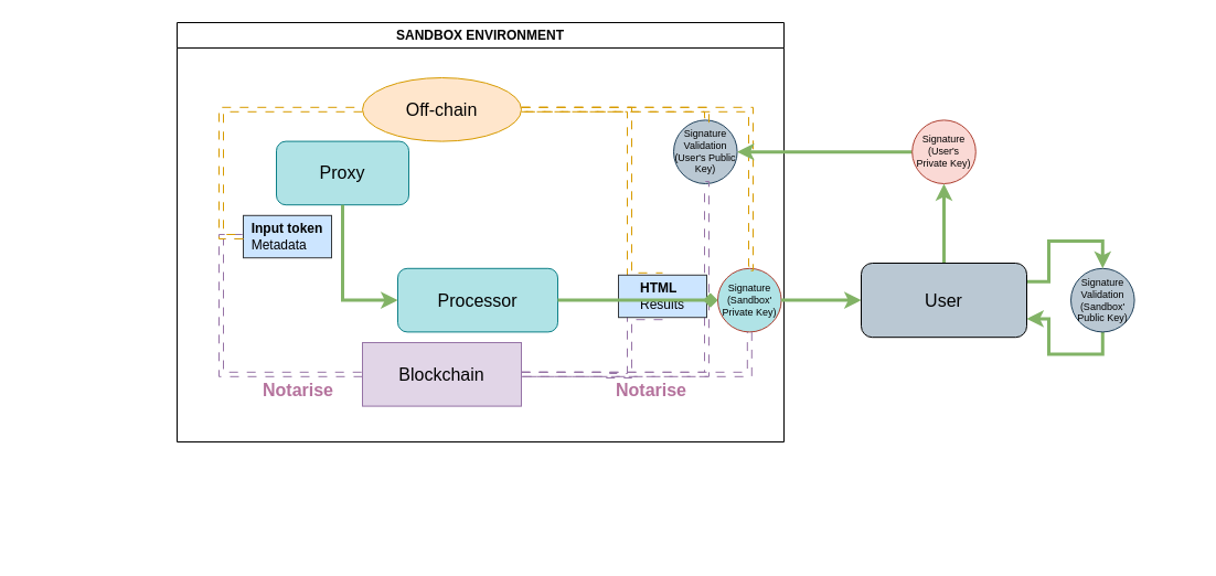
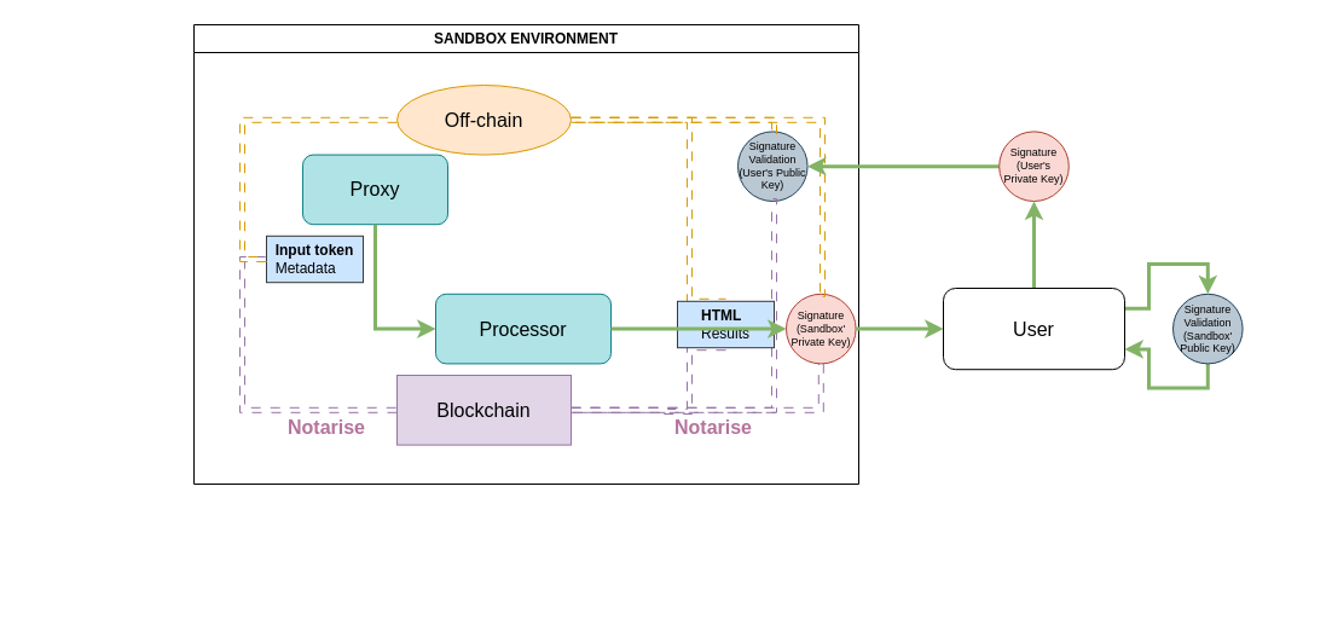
- <mxCell id="25" style="edgeStyle=orthogonalEdgeStyle;rounded=0;orthogonalLoop=1;jettySize=auto;html=1;entryX=0;entryY=0.5;entryDx=0;entryDy=0;fillColor=#d5e8d4;strokeColor=#82b366;strokeWidth=3;endArrow=diamond;" edge="1" parent="7" source="10" target="8"><mxGeometry relative="1" as="geometry" /></mxCell>
+ <mxCell id="25" style="edgeStyle=orthogonalEdgeStyle;rounded=0;orthogonalLoop=1;jettySize=auto;html=1;entryX=0;entryY=0.5;entryDx=0;entryDy=0;fillColor=#d5e8d4;strokeColor=#82b366;strokeWidth=3;" edge="1" parent="7" source="10" target="8"><mxGeometry relative="1" as="geometry" /></mxCell>
- <mxCell id="8" value="Signature&lt;br style=&quot;font-size: 9px;&quot;&gt;(Sandbox' Private Key)" style="ellipse;whiteSpace=wrap;html=1;aspect=fixed;fillColor=#b0e3e6;strokeColor=#ae4132;fontSize=9;" vertex="1" parent="7"><mxGeometry x="450" y="172.8" width="57.6" height="57.6" as="geometry" /></mxCell>
+ <mxCell id="8" value="Signature&lt;br style=&quot;font-size: 9px;&quot;&gt;(Sandbox' Private Key)" style="ellipse;whiteSpace=wrap;html=1;aspect=fixed;fillColor=#fad9d5;strokeColor=#ae4132;fontSize=9;" vertex="1" parent="7"><mxGeometry x="450" y="172.8" width="57.6" height="57.6" as="geometry" /></mxCell>
- <mxCell id="32" value="User" style="rounded=1;whiteSpace=wrap;html=1;fontSize=16;fillColor=#bac8d3;" vertex="1" parent="2"><mxGeometry x="760" y="218.0" width="150" height="67.2" as="geometry" /></mxCell>
+ <mxCell id="32" value="User" style="rounded=1;whiteSpace=wrap;html=1;fontSize=16;" vertex="1" parent="2"><mxGeometry x="760" y="218.0" width="150" height="67.2" as="geometry" /></mxCell>
